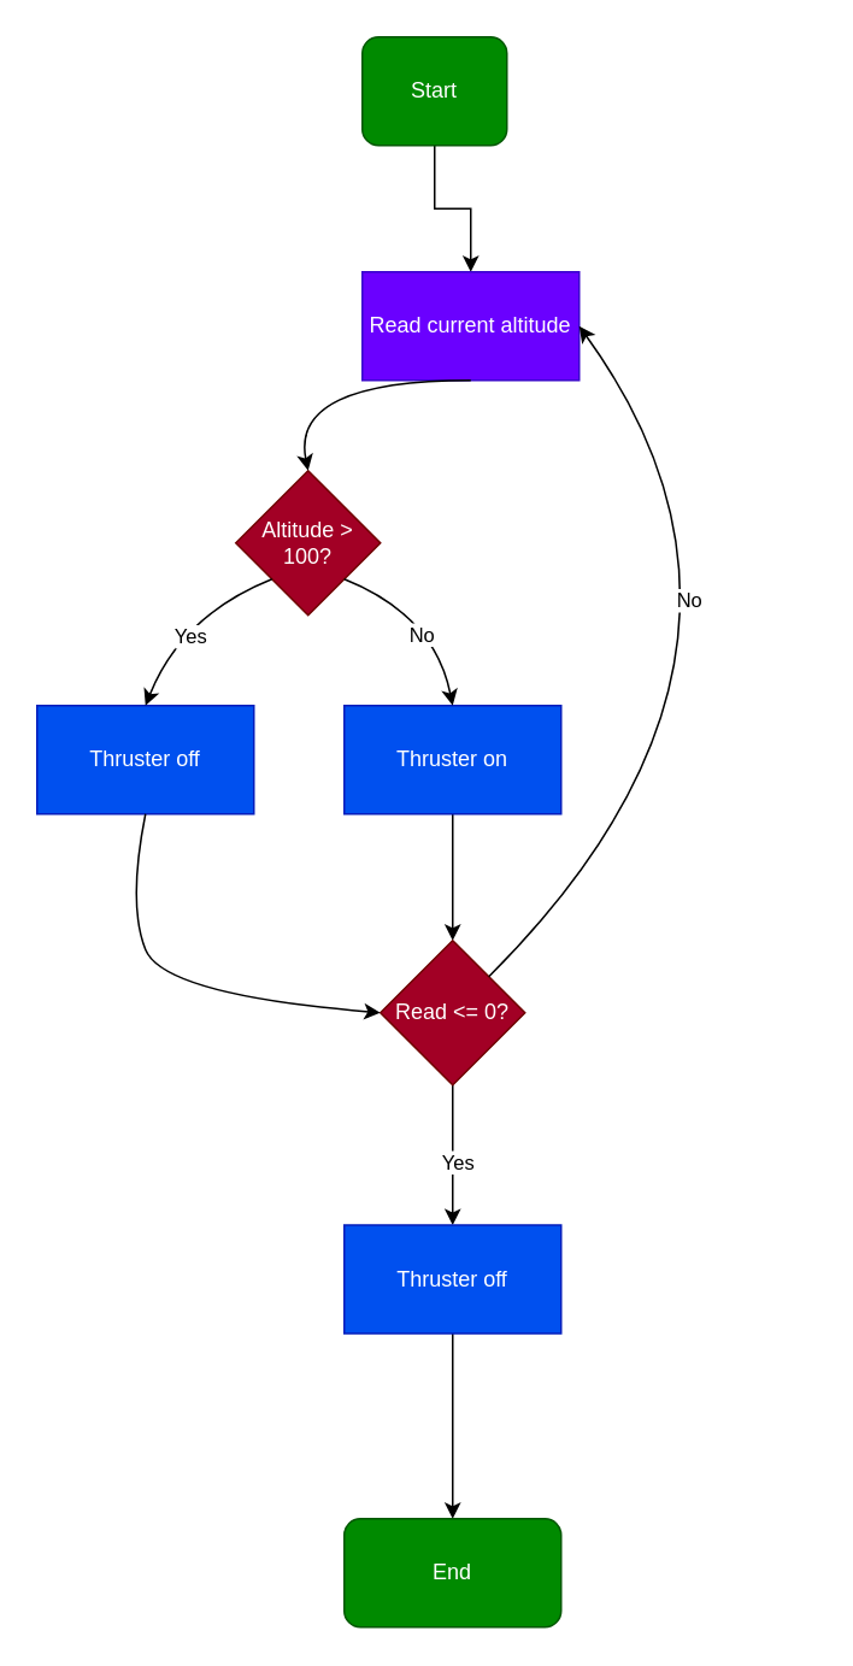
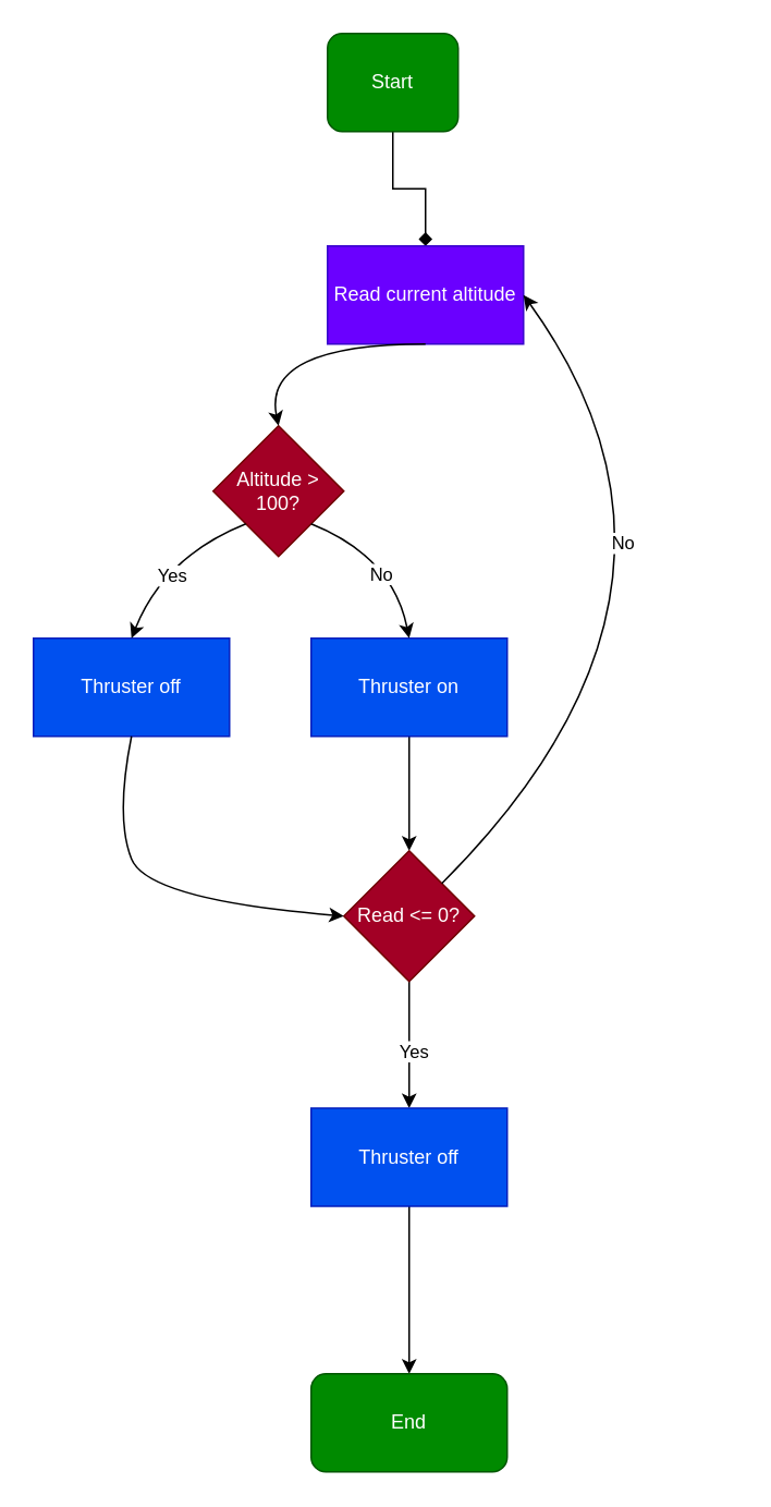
- <mxCell id="2" style="edgeStyle=orthogonalEdgeStyle;rounded=0;orthogonalLoop=1;jettySize=auto;html=1;entryX=0.5;entryY=0;entryDx=0;entryDy=0;" edge="1" parent="1" source="3" target="4"><mxGeometry relative="1" as="geometry" /></mxCell>
+ <mxCell id="2" style="edgeStyle=orthogonalEdgeStyle;rounded=0;orthogonalLoop=1;jettySize=auto;html=1;entryX=0.5;entryY=0;entryDx=0;entryDy=0;endArrow=diamond;" edge="1" parent="1" source="3" target="4"><mxGeometry relative="1" as="geometry" /></mxCell>
